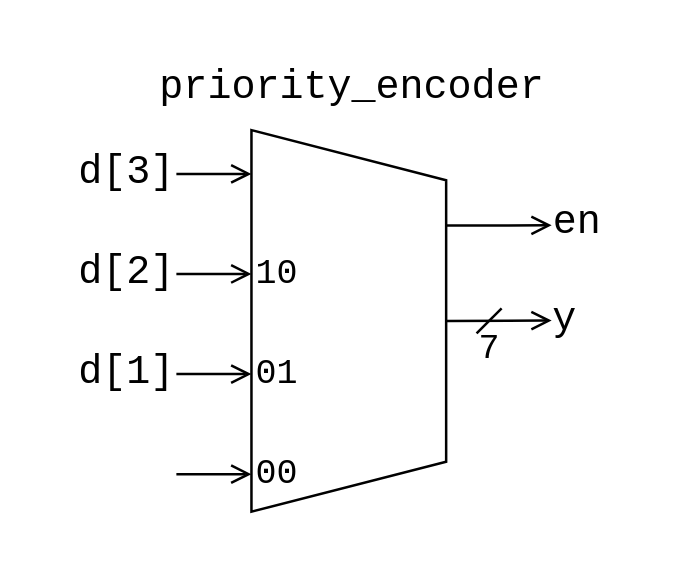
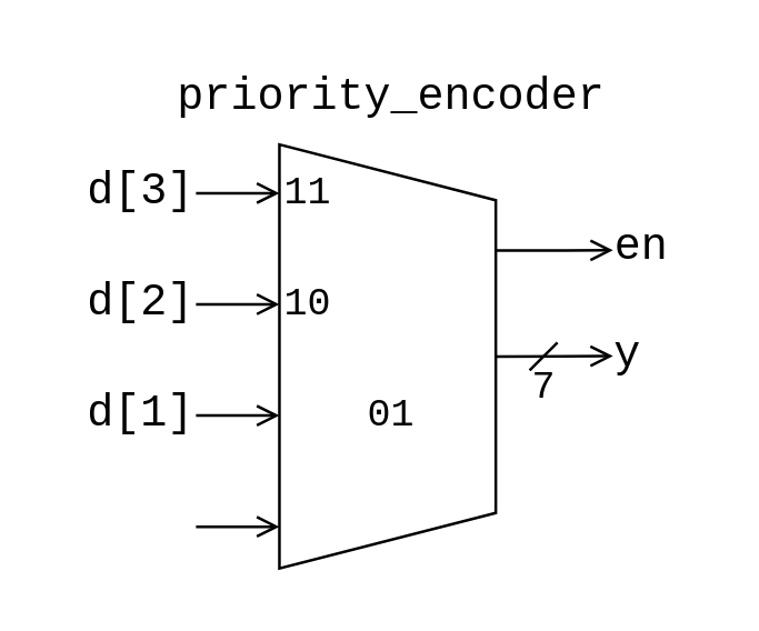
+ <mxCell id="17" value="11" style="text;html=1;align=center;verticalAlign=middle;resizable=0;points=[];autosize=1;strokeColor=none;fillColor=none;fontSize=14;fontFamily=Courier New;" vertex="1" parent="2"><mxGeometry x="70" y="34" width="40" height="30" as="geometry" /></mxCell>
- <mxCell id="19" value="01" style="text;html=1;align=center;verticalAlign=middle;resizable=0;points=[];autosize=1;strokeColor=none;fillColor=none;fontSize=14;fontFamily=Courier New;" vertex="1" parent="2"><mxGeometry x="70" y="114" width="40" height="30" as="geometry" /></mxCell>
+ <mxCell id="19" value="01" style="text;html=1;align=center;verticalAlign=middle;resizable=0;points=[];autosize=1;strokeColor=none;fillColor=none;fontSize=14;fontFamily=Courier New;" vertex="1" parent="2"><mxGeometry x="100" y="114" width="40" height="30" as="geometry" /></mxCell>
- <mxCell id="20" value="00" style="text;html=1;align=center;verticalAlign=middle;resizable=0;points=[];autosize=1;strokeColor=none;fillColor=none;fontSize=14;fontFamily=Courier New;" vertex="1" parent="2"><mxGeometry x="70" y="154" width="40" height="30" as="geometry" /></mxCell>
